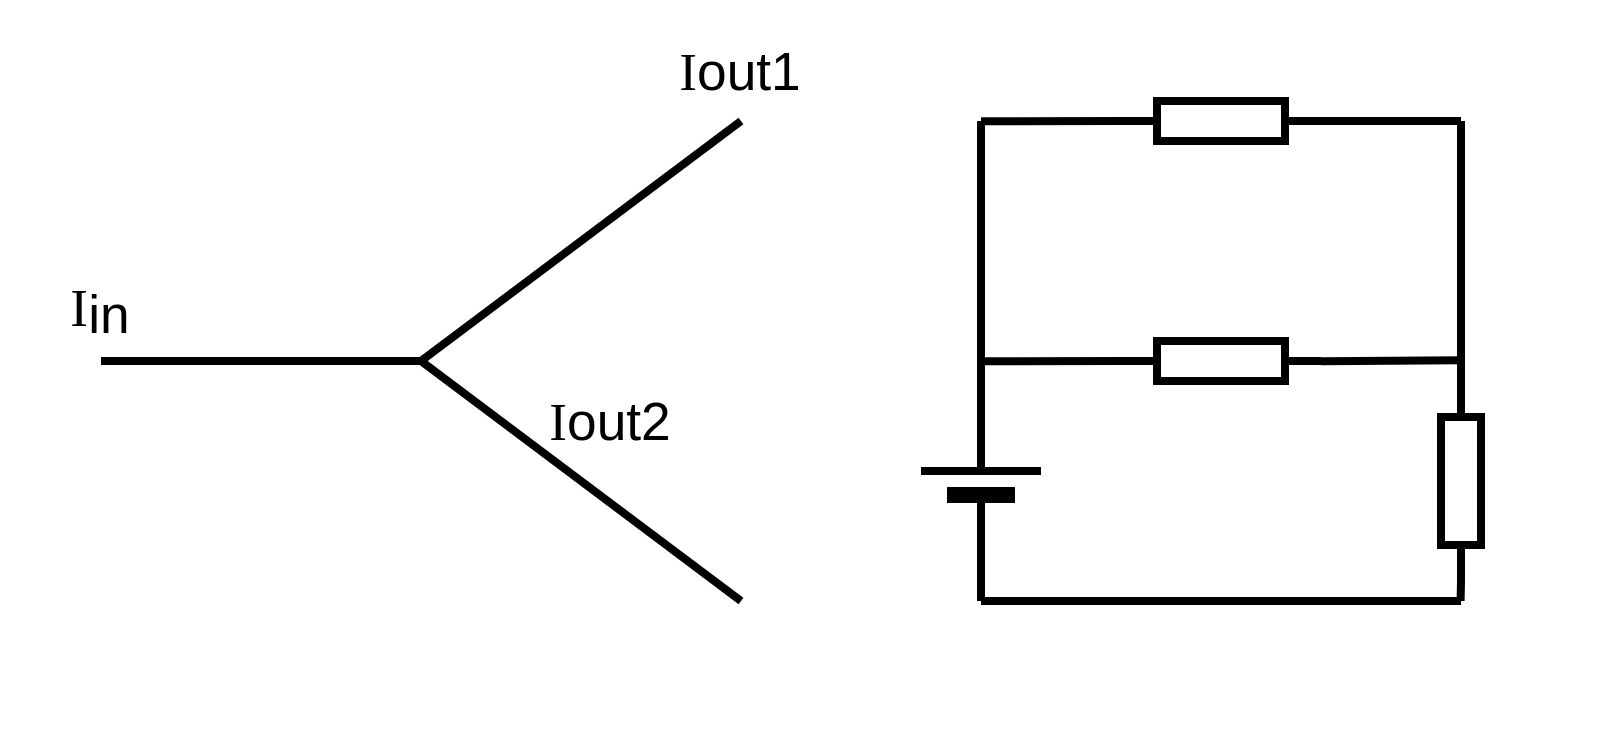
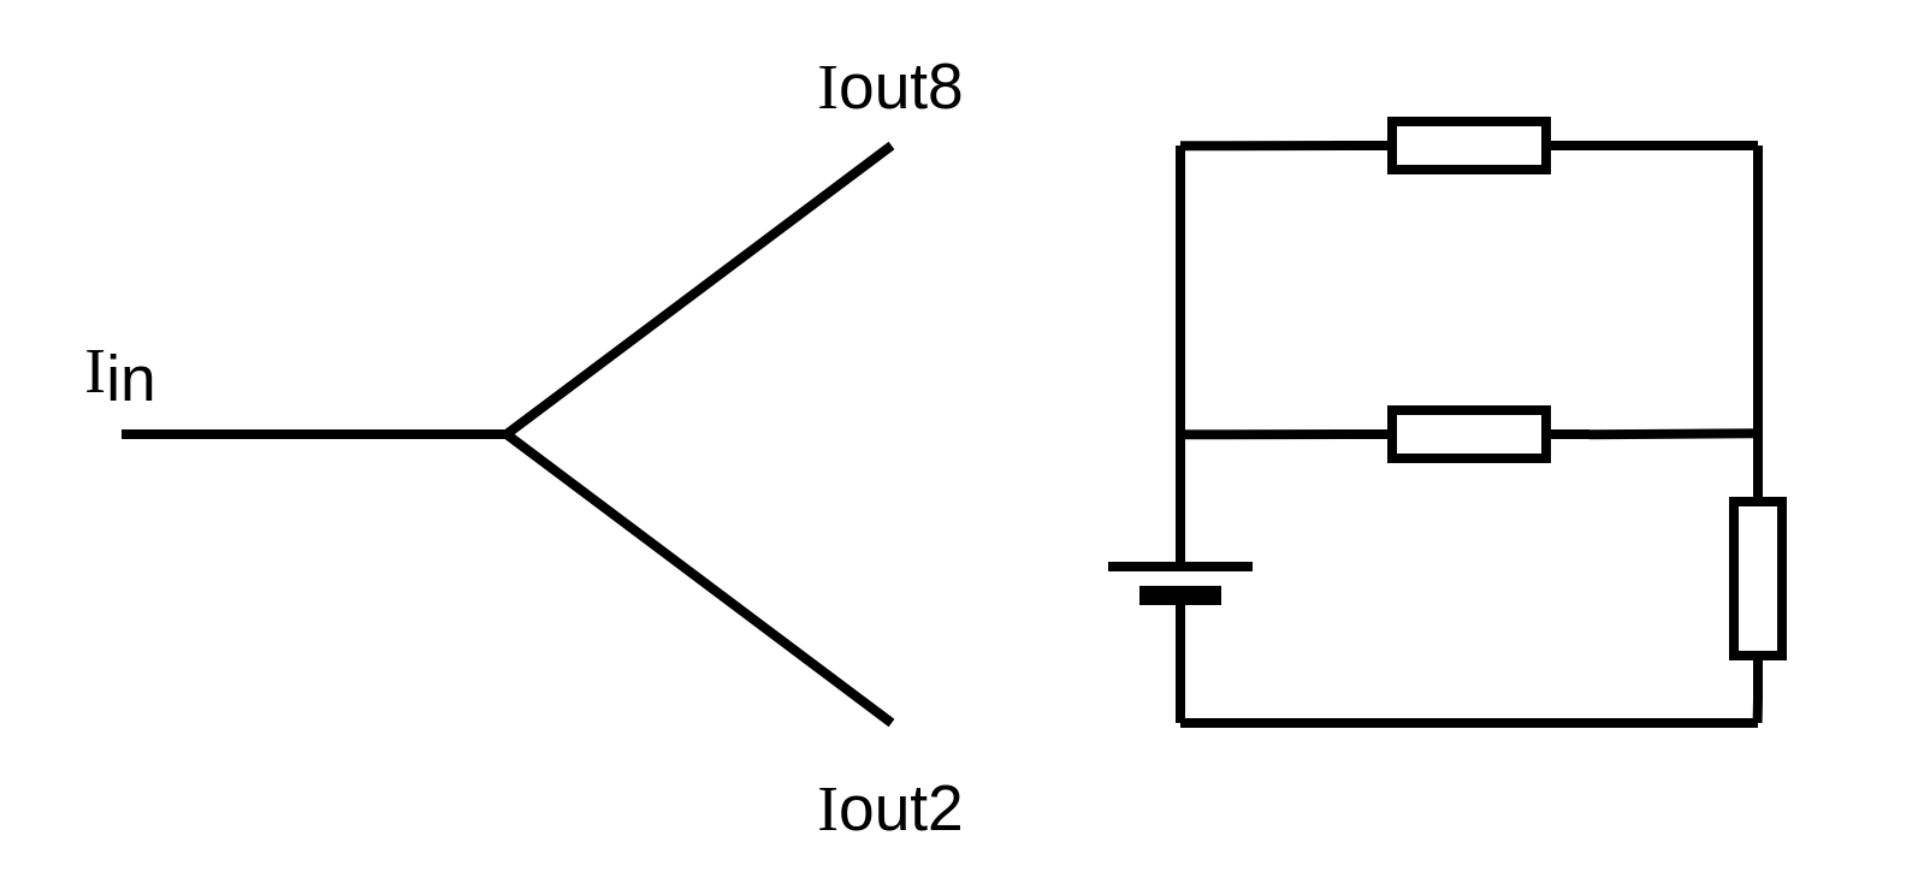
- <mxCell id="6" value="&lt;span style=&quot;font-size: 20pt ; font-family: &amp;#34;bitstream charter&amp;#34;&quot;&gt;I&lt;/span&gt;&lt;span style=&quot;font-size: 20pt&quot;&gt;&lt;font face=&quot;arial&quot;&gt;out1&lt;/font&gt;&lt;/span&gt;" style="text;html=1;strokeColor=none;fillColor=none;align=center;verticalAlign=middle;whiteSpace=wrap;rounded=0;" vertex="1" parent="1"><mxGeometry x="340" y="20" width="60" height="30" as="geometry" /></mxCell>
+ <mxCell id="6" value="&lt;span style=&quot;font-size: 20pt ; font-family: &amp;#34;bitstream charter&amp;#34;&quot;&gt;I&lt;/span&gt;&lt;span style=&quot;font-size: 20pt&quot;&gt;&lt;font face=&quot;arial&quot;&gt;out8&lt;/font&gt;&lt;/span&gt;" style="text;html=1;strokeColor=none;fillColor=none;align=center;verticalAlign=middle;whiteSpace=wrap;rounded=0;" vertex="1" parent="1"><mxGeometry x="340" y="20" width="60" height="30" as="geometry" /></mxCell>
- <mxCell id="7" value="&lt;span style=&quot;font-size: 20pt ; font-family: &amp;#34;bitstream charter&amp;#34;&quot;&gt;I&lt;/span&gt;&lt;span style=&quot;font-size: 20pt&quot;&gt;&lt;font face=&quot;arial&quot;&gt;out2&lt;/font&gt;&lt;/span&gt;" style="text;html=1;strokeColor=none;fillColor=none;align=center;verticalAlign=middle;whiteSpace=wrap;rounded=0;" vertex="1" parent="1"><mxGeometry x="275" y="195" width="60" height="30" as="geometry" /></mxCell>
+ <mxCell id="7" value="&lt;span style=&quot;font-size: 20pt ; font-family: &amp;#34;bitstream charter&amp;#34;&quot;&gt;I&lt;/span&gt;&lt;span style=&quot;font-size: 20pt&quot;&gt;&lt;font face=&quot;arial&quot;&gt;out2&lt;/font&gt;&lt;/span&gt;" style="text;html=1;strokeColor=none;fillColor=none;align=center;verticalAlign=middle;whiteSpace=wrap;rounded=0;" vertex="1" parent="1"><mxGeometry x="340" y="320" width="60" height="30" as="geometry" /></mxCell>
